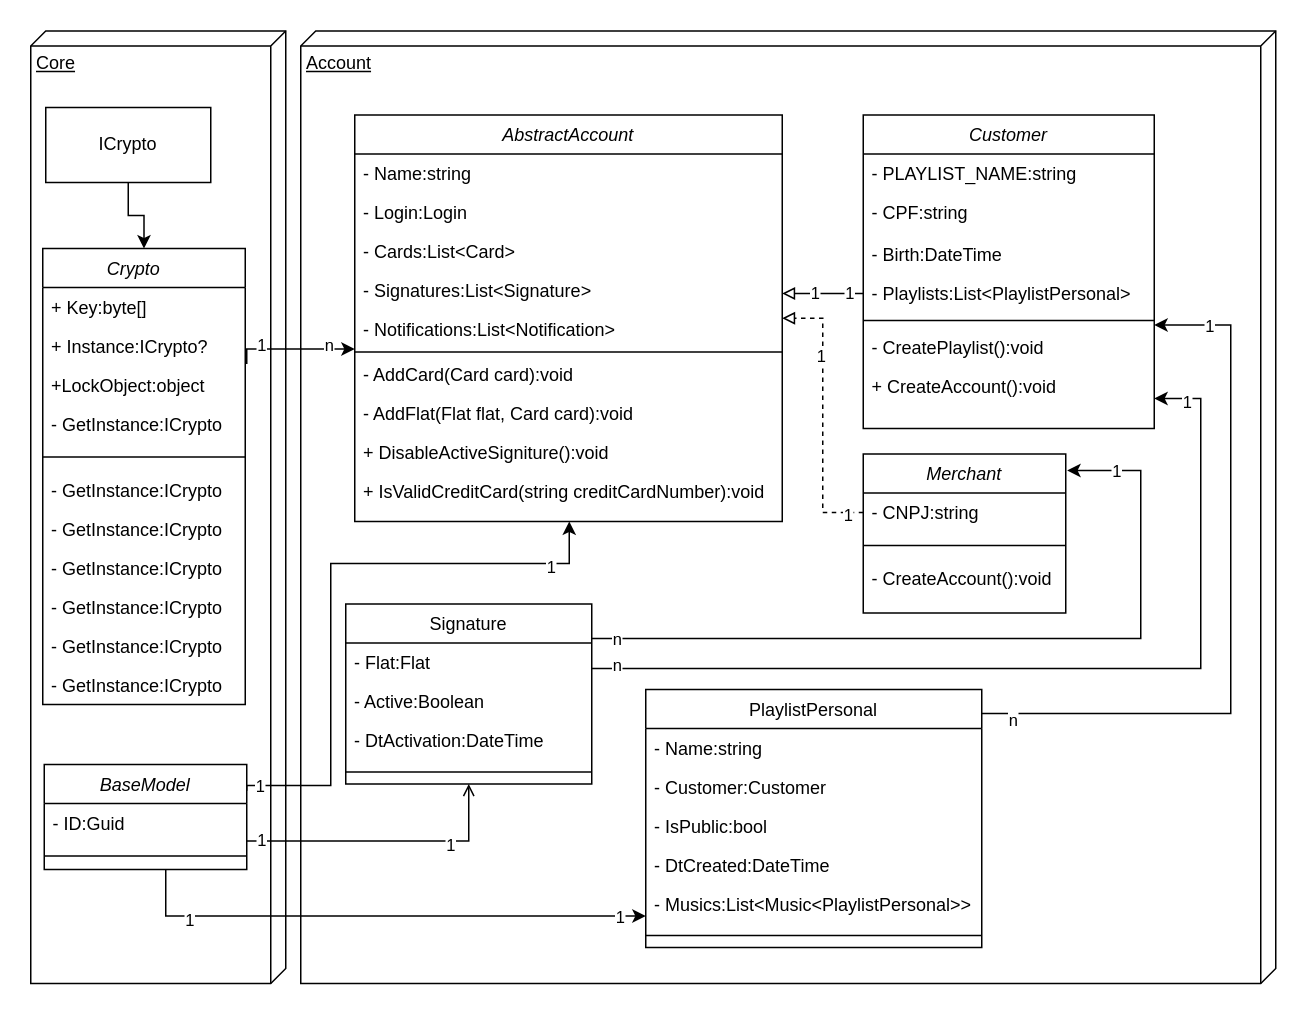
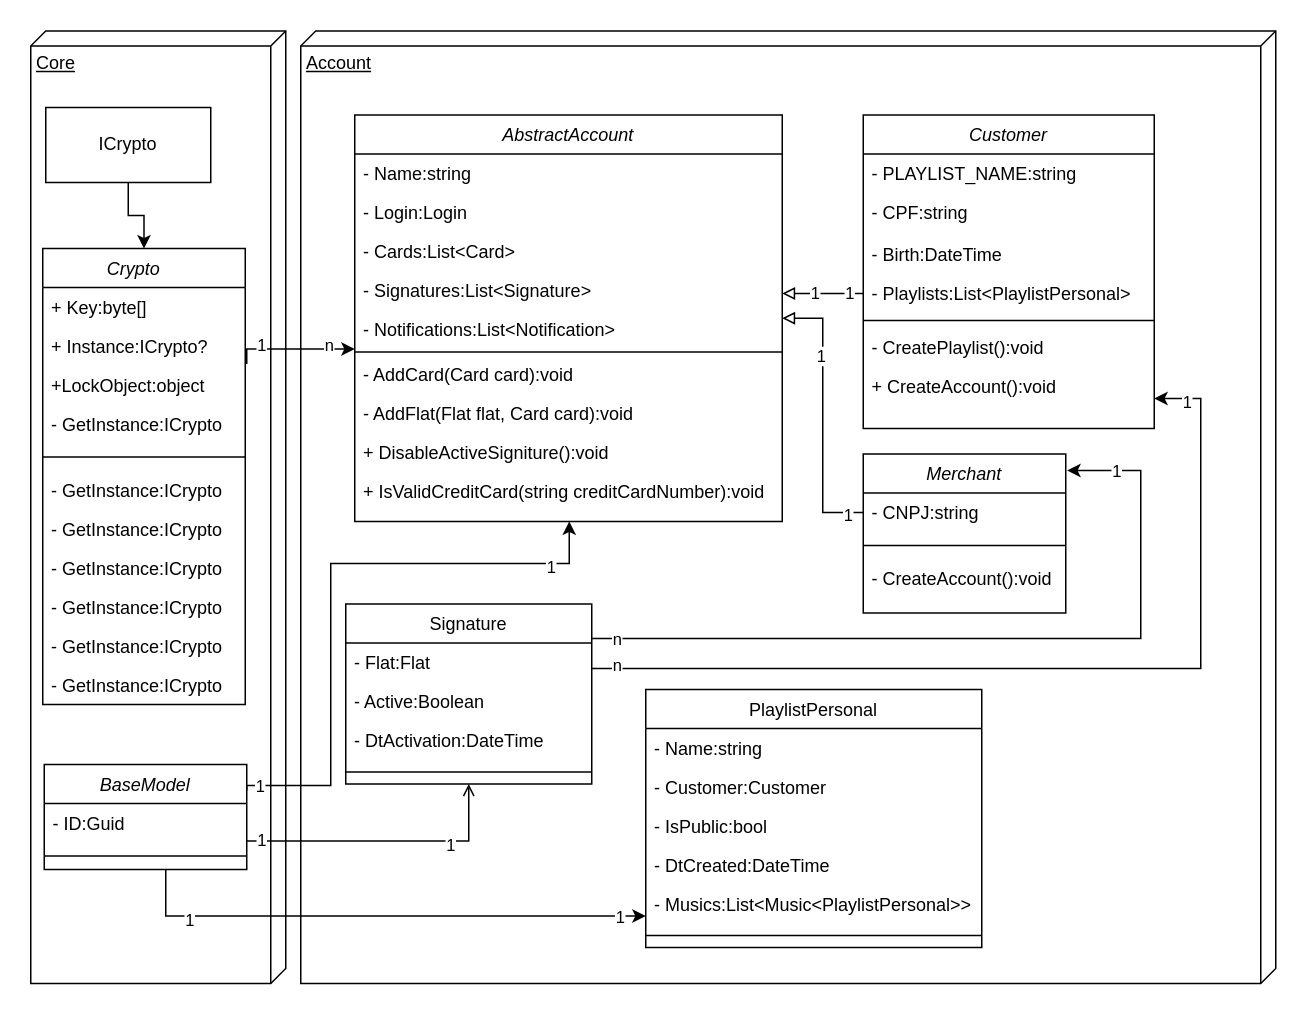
- <mxCell id="63" style="edgeStyle=orthogonalEdgeStyle;rounded=0;orthogonalLoop=1;jettySize=auto;html=1;endArrow=block;endFill=0;dashed=1;" edge="1" parent="1" source="30" target="4"><mxGeometry relative="1" as="geometry" /></mxCell>
+ <mxCell id="63" style="edgeStyle=orthogonalEdgeStyle;rounded=0;orthogonalLoop=1;jettySize=auto;html=1;endArrow=block;endFill=0;" edge="1" parent="1" source="30" target="4"><mxGeometry relative="1" as="geometry" /></mxCell>
- <mxCell id="50" style="edgeStyle=orthogonalEdgeStyle;rounded=0;orthogonalLoop=1;jettySize=auto;html=1;" edge="1" parent="1" source="53" target="15"><mxGeometry relative="1" as="geometry"><mxPoint x="584" y="497" as="sourcePoint" /><mxPoint x="889" y="216" as="targetPoint" /><Array as="points"><mxPoint x="820" y="475" /><mxPoint x="820" y="216" /></Array></mxGeometry></mxCell>
- <mxCell id="51" value="1" style="edgeLabel;html=1;align=center;verticalAlign=middle;resizable=0;points=[];" vertex="1" connectable="0" parent="50"><mxGeometry x="0.849" relative="1" as="geometry"><mxPoint as="offset" /></mxGeometry></mxCell>
- <mxCell id="52" value="n" style="edgeLabel;html=1;align=center;verticalAlign=middle;resizable=0;points=[];" vertex="1" connectable="0" parent="50"><mxGeometry x="-0.916" y="-4" relative="1" as="geometry"><mxPoint as="offset" /></mxGeometry></mxCell>
